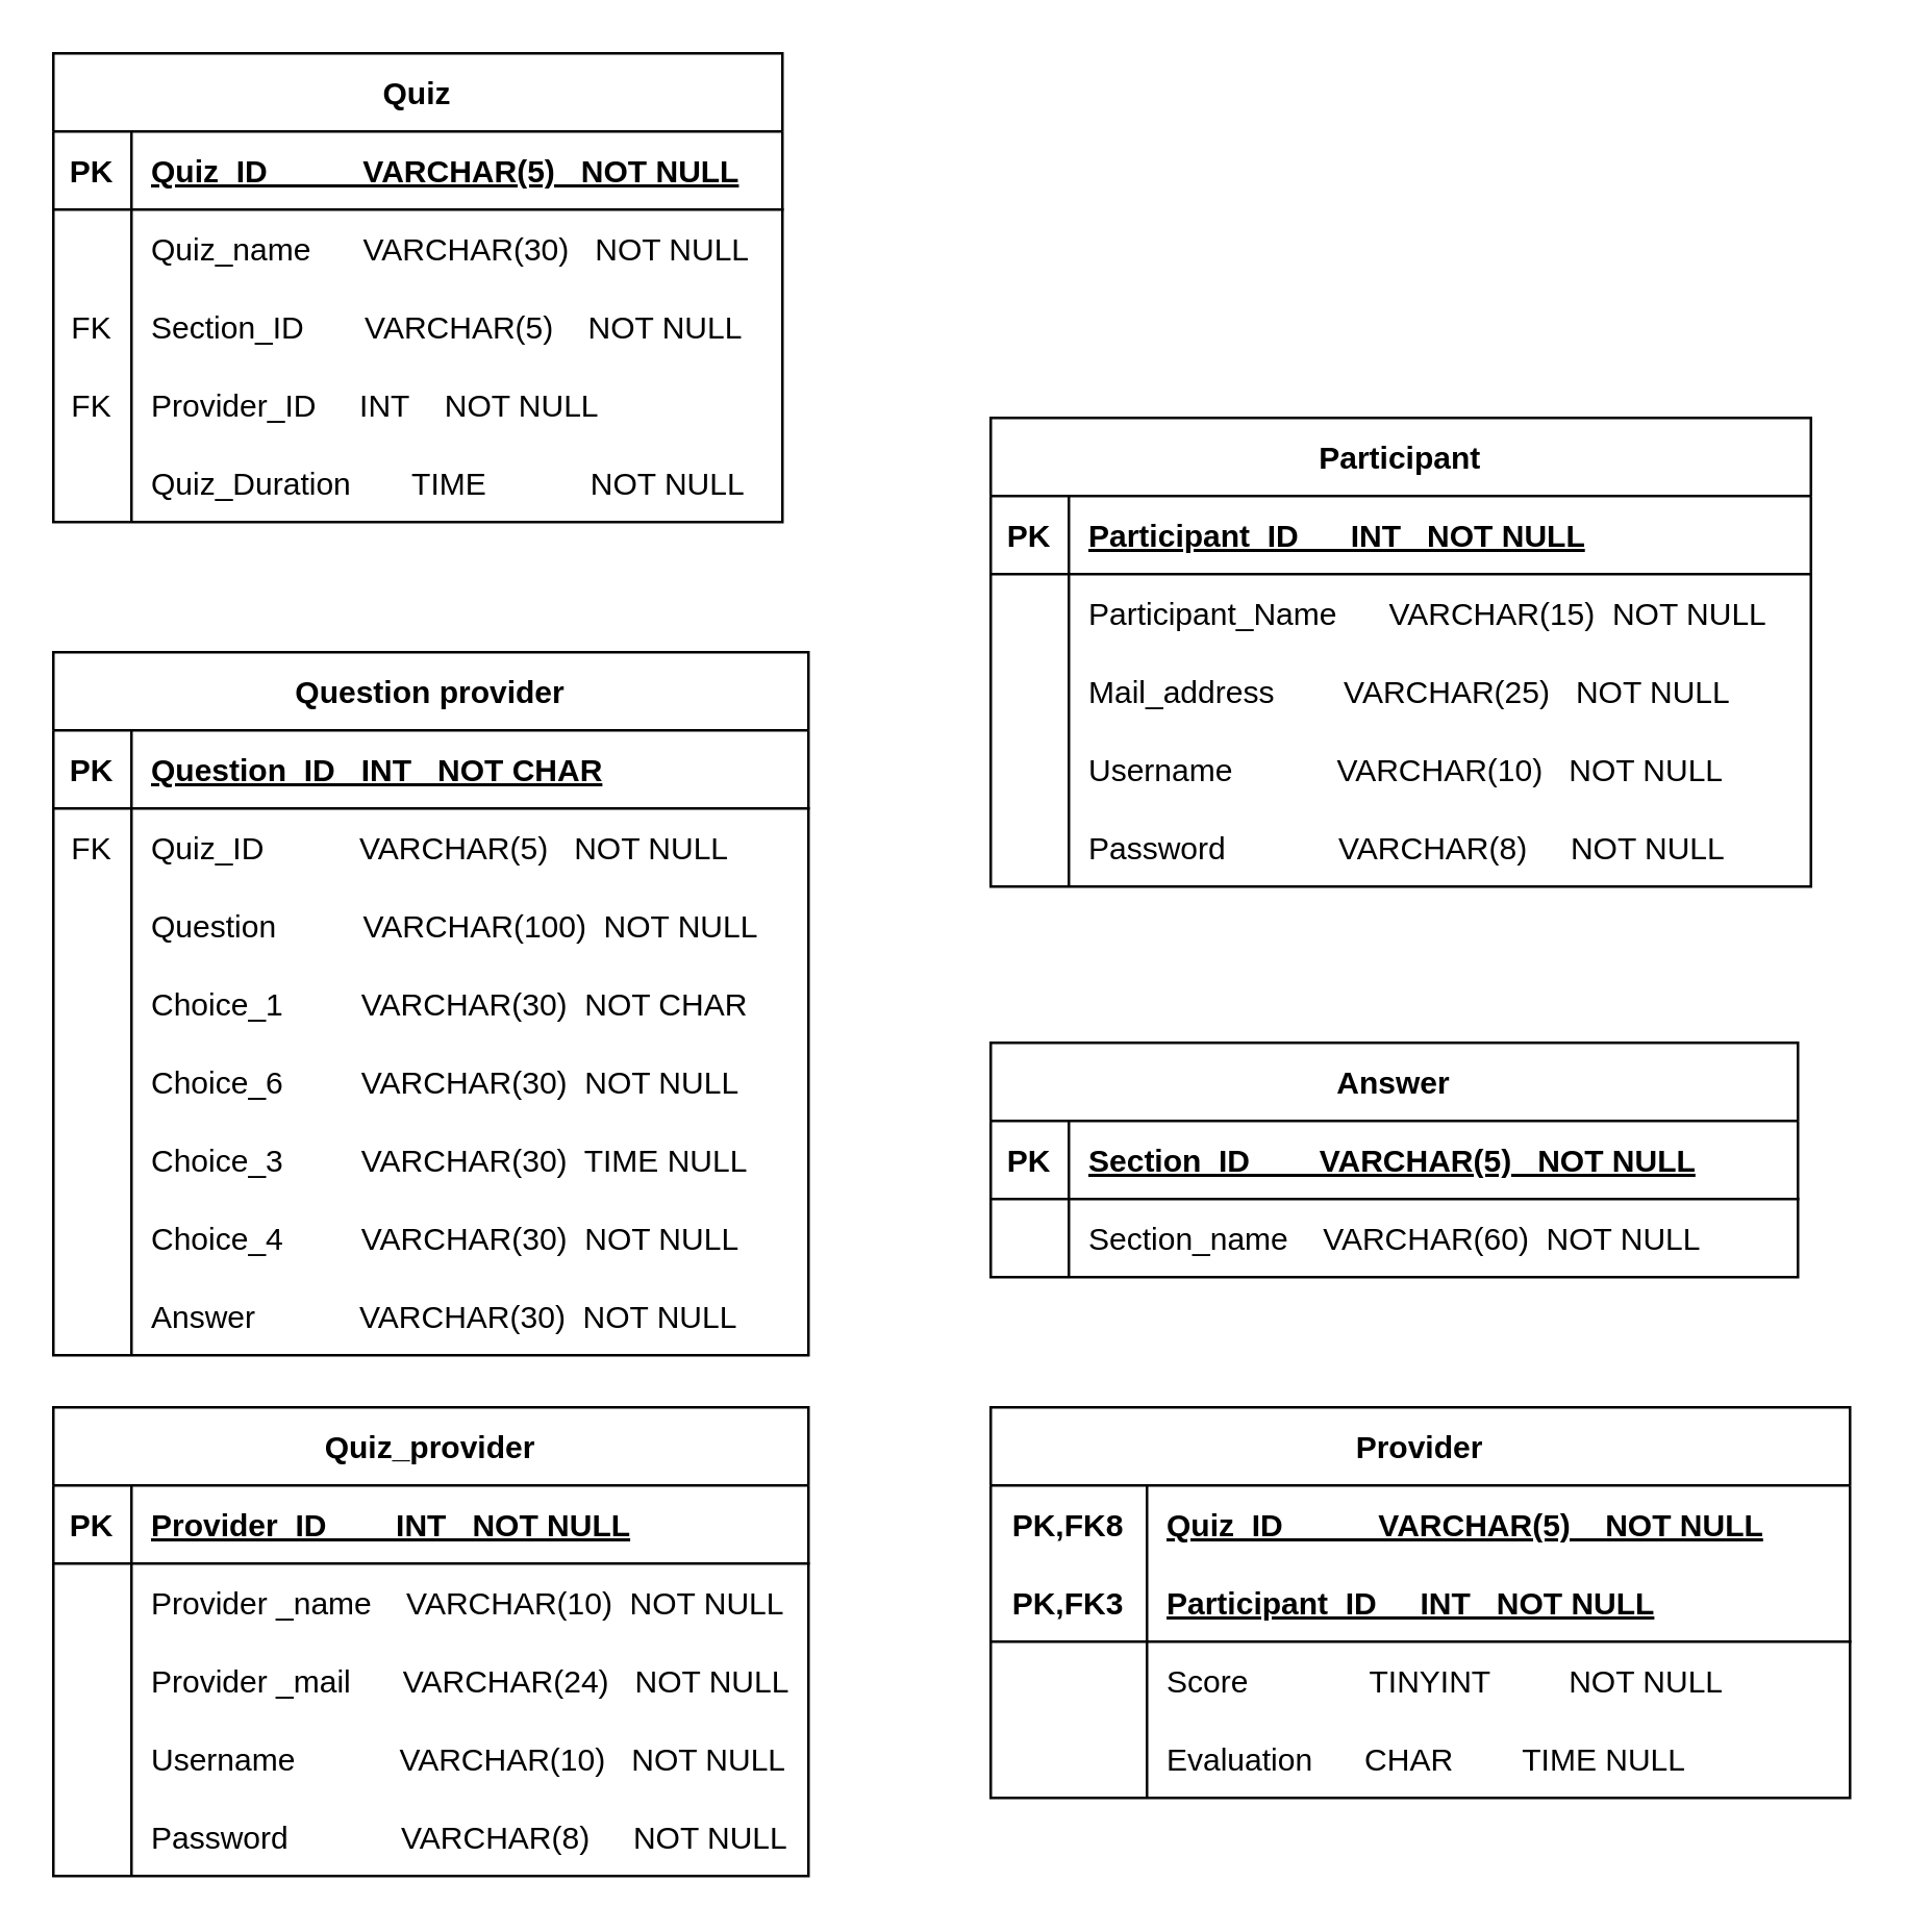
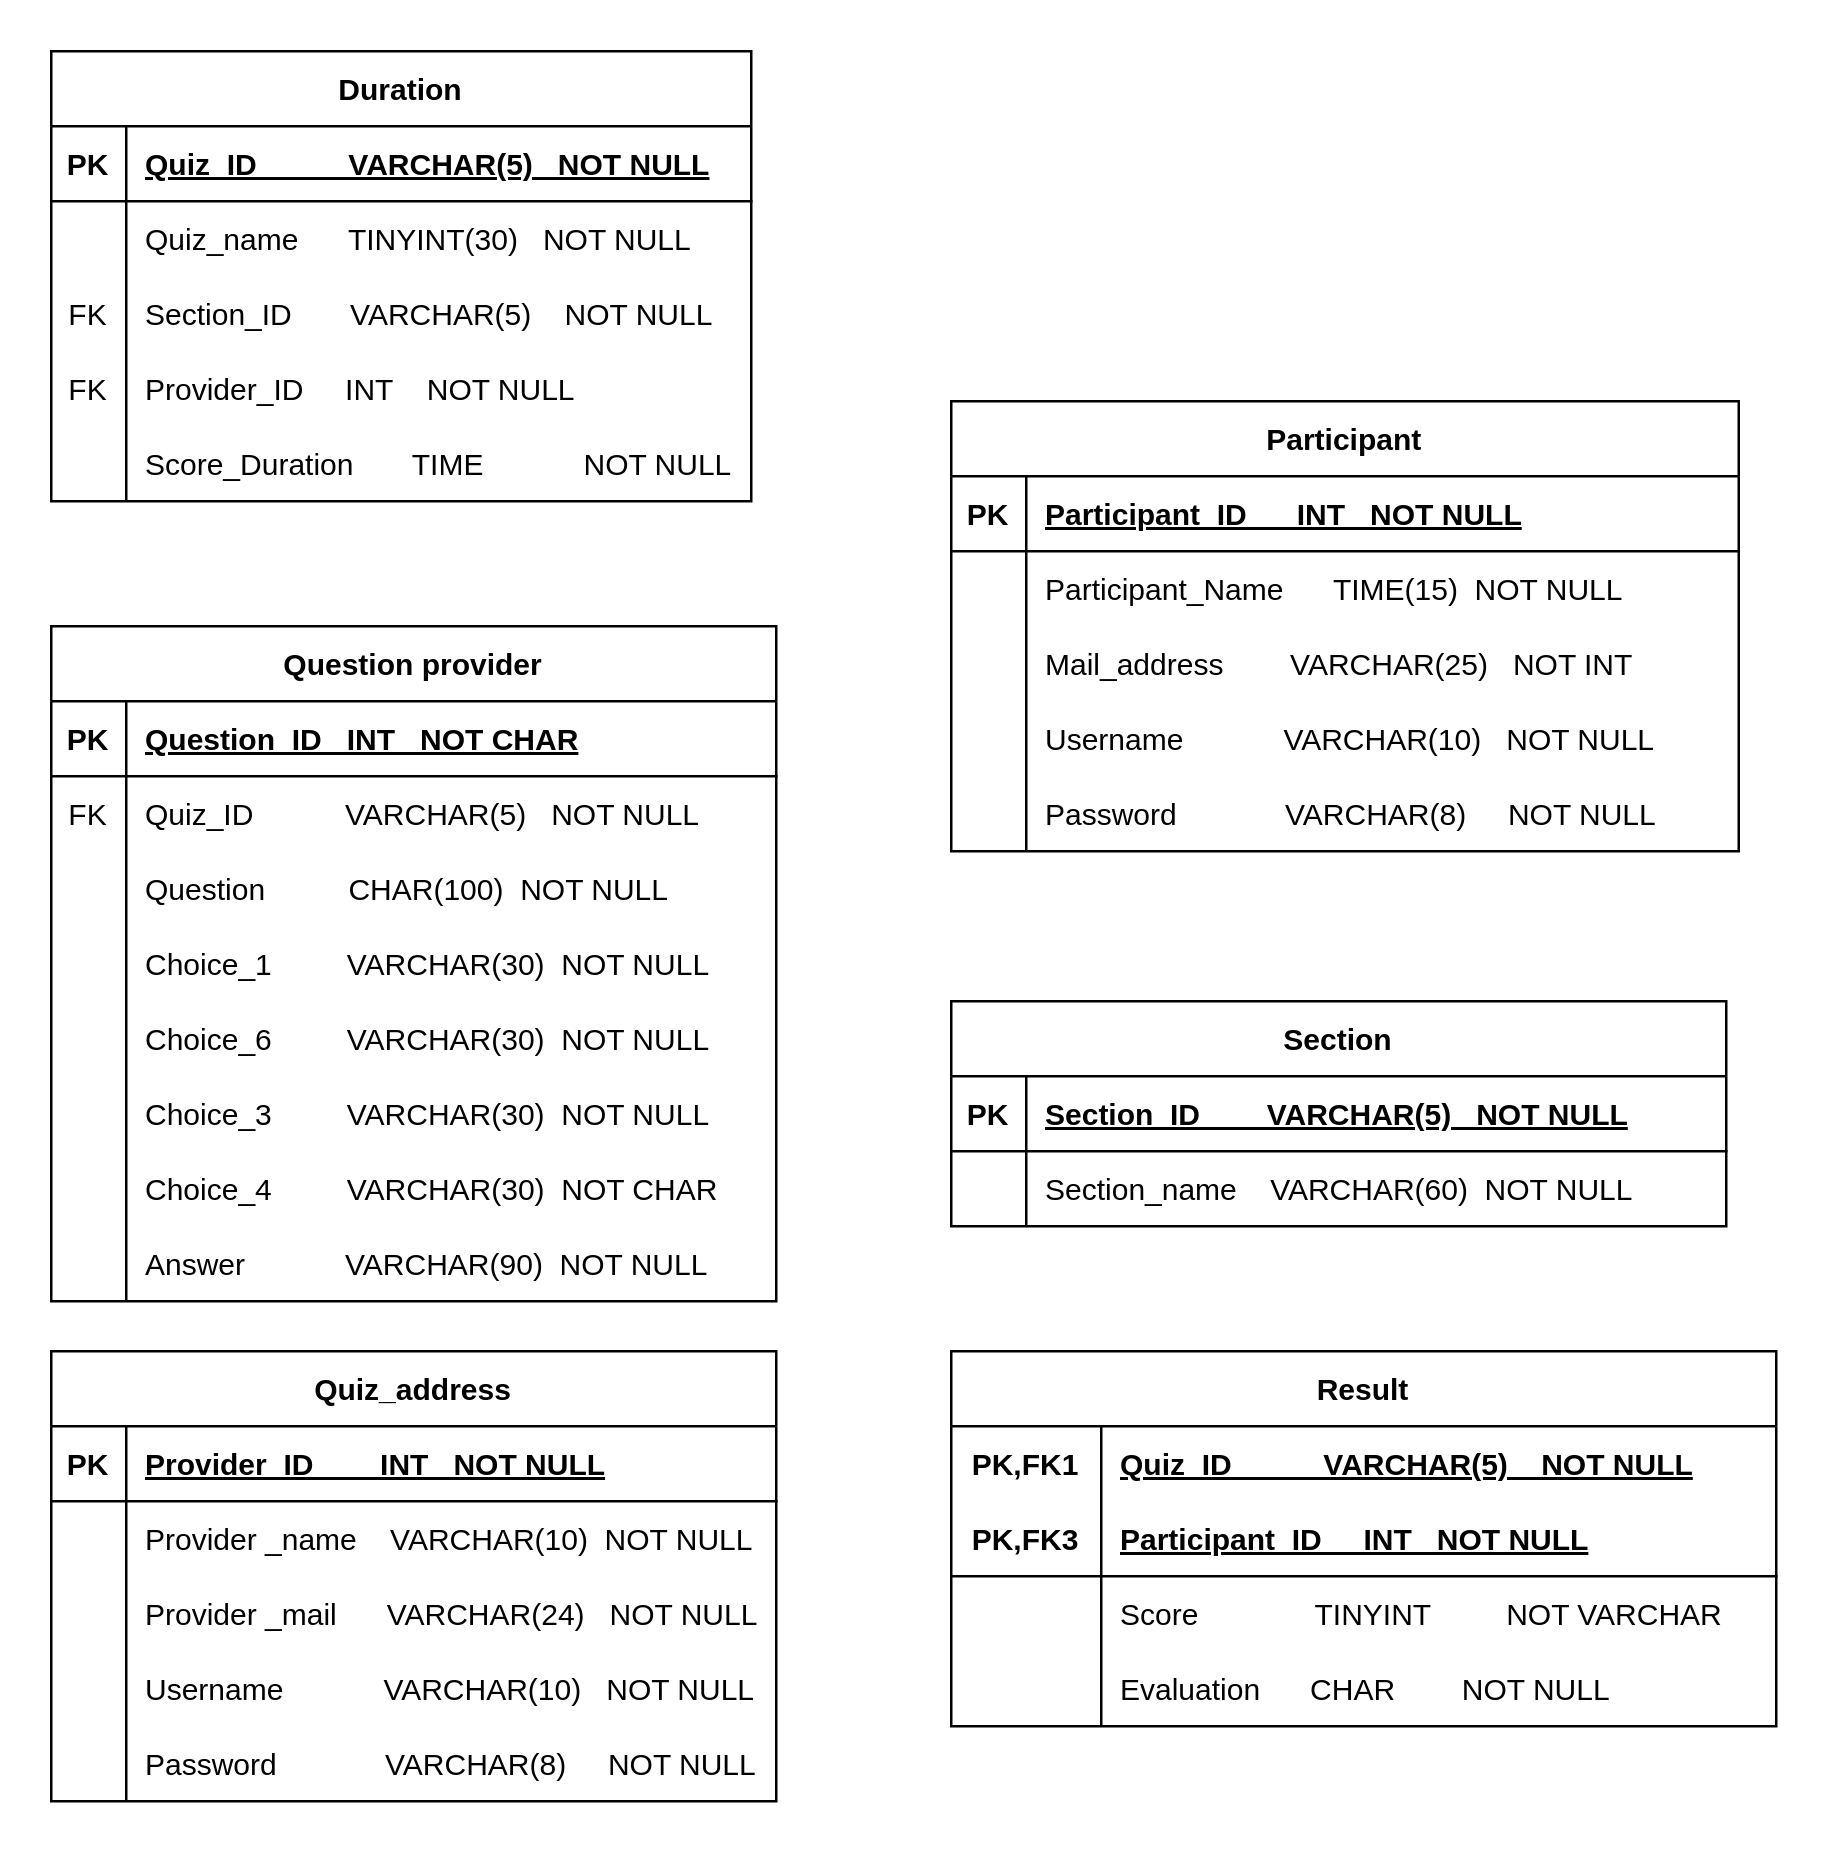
- <mxCell id="66" value="Quiz" style="shape=table;startSize=30;container=1;collapsible=1;childLayout=tableLayout;fixedRows=1;rowLines=0;fontStyle=1;align=center;resizeLast=1;" parent="1" vertex="1"><mxGeometry x="20" y="20" width="280" height="180" as="geometry" /></mxCell>
+ <mxCell id="66" value="Duration" style="shape=table;startSize=30;container=1;collapsible=1;childLayout=tableLayout;fixedRows=1;rowLines=0;fontStyle=1;align=center;resizeLast=1;" parent="1" vertex="1"><mxGeometry x="20" y="20" width="280" height="180" as="geometry" /></mxCell>
- <mxCell id="72" value="Quiz_name      VARCHAR(30)   NOT NULL" style="shape=partialRectangle;connectable=0;fillColor=none;top=0;left=0;bottom=0;right=0;align=left;spacingLeft=6;overflow=hidden;" parent="70" vertex="1"><mxGeometry x="30" width="250" height="30" as="geometry"><mxRectangle width="250" height="30" as="alternateBounds" /></mxGeometry></mxCell>
+ <mxCell id="72" value="Quiz_name      TINYINT(30)   NOT NULL" style="shape=partialRectangle;connectable=0;fillColor=none;top=0;left=0;bottom=0;right=0;align=left;spacingLeft=6;overflow=hidden;" parent="70" vertex="1"><mxGeometry x="30" width="250" height="30" as="geometry"><mxRectangle width="250" height="30" as="alternateBounds" /></mxGeometry></mxCell>
- <mxCell id="81" value="Quiz_Duration       TIME            NOT NULL      " style="shape=partialRectangle;connectable=0;fillColor=none;top=0;left=0;bottom=0;right=0;align=left;spacingLeft=6;overflow=hidden;" parent="79" vertex="1"><mxGeometry x="30" width="250" height="30" as="geometry"><mxRectangle width="250" height="30" as="alternateBounds" /></mxGeometry></mxCell>
+ <mxCell id="81" value="Score_Duration       TIME            NOT NULL      " style="shape=partialRectangle;connectable=0;fillColor=none;top=0;left=0;bottom=0;right=0;align=left;spacingLeft=6;overflow=hidden;" parent="79" vertex="1"><mxGeometry x="30" width="250" height="30" as="geometry"><mxRectangle width="250" height="30" as="alternateBounds" /></mxGeometry></mxCell>
- <mxCell id="40" value="Participant_Name      VARCHAR(15)  NOT NULL" style="shape=partialRectangle;connectable=0;fillColor=none;top=0;left=0;bottom=0;right=0;align=left;spacingLeft=6;overflow=hidden;" parent="38" vertex="1"><mxGeometry x="30" width="285" height="30" as="geometry"><mxRectangle width="285" height="30" as="alternateBounds" /></mxGeometry></mxCell>
+ <mxCell id="40" value="Participant_Name      TIME(15)  NOT NULL" style="shape=partialRectangle;connectable=0;fillColor=none;top=0;left=0;bottom=0;right=0;align=left;spacingLeft=6;overflow=hidden;" parent="38" vertex="1"><mxGeometry x="30" width="285" height="30" as="geometry"><mxRectangle width="285" height="30" as="alternateBounds" /></mxGeometry></mxCell>
- <mxCell id="43" value="Mail_address        VARCHAR(25)   NOT NULL" style="shape=partialRectangle;connectable=0;fillColor=none;top=0;left=0;bottom=0;right=0;align=left;spacingLeft=6;overflow=hidden;" parent="41" vertex="1"><mxGeometry x="30" width="285" height="30" as="geometry"><mxRectangle width="285" height="30" as="alternateBounds" /></mxGeometry></mxCell>
+ <mxCell id="43" value="Mail_address        VARCHAR(25)   NOT INT" style="shape=partialRectangle;connectable=0;fillColor=none;top=0;left=0;bottom=0;right=0;align=left;spacingLeft=6;overflow=hidden;" parent="41" vertex="1"><mxGeometry x="30" width="285" height="30" as="geometry"><mxRectangle width="285" height="30" as="alternateBounds" /></mxGeometry></mxCell>
- <mxCell id="18" value="Question          VARCHAR(100)  NOT NULL" style="shape=partialRectangle;connectable=0;fillColor=none;top=0;left=0;bottom=0;right=0;align=left;spacingLeft=6;overflow=hidden;" parent="16" vertex="1"><mxGeometry x="30" width="260" height="30" as="geometry"><mxRectangle width="260" height="30" as="alternateBounds" /></mxGeometry></mxCell>
+ <mxCell id="18" value="Question          CHAR(100)  NOT NULL" style="shape=partialRectangle;connectable=0;fillColor=none;top=0;left=0;bottom=0;right=0;align=left;spacingLeft=6;overflow=hidden;" parent="16" vertex="1"><mxGeometry x="30" width="260" height="30" as="geometry"><mxRectangle width="260" height="30" as="alternateBounds" /></mxGeometry></mxCell>
- <mxCell id="21" value="Choice_1         VARCHAR(30)  NOT CHAR" style="shape=partialRectangle;connectable=0;fillColor=none;top=0;left=0;bottom=0;right=0;align=left;spacingLeft=6;overflow=hidden;" parent="19" vertex="1"><mxGeometry x="30" width="260" height="30" as="geometry"><mxRectangle width="260" height="30" as="alternateBounds" /></mxGeometry></mxCell>
+ <mxCell id="21" value="Choice_1         VARCHAR(30)  NOT NULL" style="shape=partialRectangle;connectable=0;fillColor=none;top=0;left=0;bottom=0;right=0;align=left;spacingLeft=6;overflow=hidden;" parent="19" vertex="1"><mxGeometry x="30" width="260" height="30" as="geometry"><mxRectangle width="260" height="30" as="alternateBounds" /></mxGeometry></mxCell>
- <mxCell id="2" value="Answer" style="shape=table;startSize=30;container=1;collapsible=1;childLayout=tableLayout;fixedRows=1;rowLines=0;fontStyle=1;align=center;resizeLast=1;" parent="1" vertex="1"><mxGeometry x="380" y="400" width="310" height="90" as="geometry" /></mxCell>
+ <mxCell id="2" value="Section" style="shape=table;startSize=30;container=1;collapsible=1;childLayout=tableLayout;fixedRows=1;rowLines=0;fontStyle=1;align=center;resizeLast=1;" parent="1" vertex="1"><mxGeometry x="380" y="400" width="310" height="90" as="geometry" /></mxCell>
- <mxCell id="27" value="Choice_3         VARCHAR(30)  TIME NULL" style="shape=partialRectangle;connectable=0;fillColor=none;top=0;left=0;bottom=0;right=0;align=left;spacingLeft=6;overflow=hidden;" parent="25" vertex="1"><mxGeometry x="30" width="260" height="30" as="geometry"><mxRectangle width="260" height="30" as="alternateBounds" /></mxGeometry></mxCell>
+ <mxCell id="27" value="Choice_3         VARCHAR(30)  NOT NULL" style="shape=partialRectangle;connectable=0;fillColor=none;top=0;left=0;bottom=0;right=0;align=left;spacingLeft=6;overflow=hidden;" parent="25" vertex="1"><mxGeometry x="30" width="260" height="30" as="geometry"><mxRectangle width="260" height="30" as="alternateBounds" /></mxGeometry></mxCell>
- <mxCell id="30" value="Choice_4         VARCHAR(30)  NOT NULL" style="shape=partialRectangle;connectable=0;fillColor=none;top=0;left=0;bottom=0;right=0;align=left;spacingLeft=6;overflow=hidden;" parent="28" vertex="1"><mxGeometry x="30" width="260" height="30" as="geometry"><mxRectangle width="260" height="30" as="alternateBounds" /></mxGeometry></mxCell>
+ <mxCell id="30" value="Choice_4         VARCHAR(30)  NOT CHAR" style="shape=partialRectangle;connectable=0;fillColor=none;top=0;left=0;bottom=0;right=0;align=left;spacingLeft=6;overflow=hidden;" parent="28" vertex="1"><mxGeometry x="30" width="260" height="30" as="geometry"><mxRectangle width="260" height="30" as="alternateBounds" /></mxGeometry></mxCell>
- <mxCell id="33" value="Answer            VARCHAR(30)  NOT NULL" style="shape=partialRectangle;connectable=0;fillColor=none;top=0;left=0;bottom=0;right=0;align=left;spacingLeft=6;overflow=hidden;" parent="31" vertex="1"><mxGeometry x="30" width="260" height="30" as="geometry"><mxRectangle width="260" height="30" as="alternateBounds" /></mxGeometry></mxCell>
+ <mxCell id="33" value="Answer            VARCHAR(90)  NOT NULL" style="shape=partialRectangle;connectable=0;fillColor=none;top=0;left=0;bottom=0;right=0;align=left;spacingLeft=6;overflow=hidden;" parent="31" vertex="1"><mxGeometry x="30" width="260" height="30" as="geometry"><mxRectangle width="260" height="30" as="alternateBounds" /></mxGeometry></mxCell>
- <mxCell id="50" value="Quiz_provider" style="shape=table;startSize=30;container=1;collapsible=1;childLayout=tableLayout;fixedRows=1;rowLines=0;fontStyle=1;align=center;resizeLast=1;" parent="1" vertex="1"><mxGeometry x="20" y="540" width="290" height="180" as="geometry" /></mxCell>
+ <mxCell id="50" value="Quiz_address" style="shape=table;startSize=30;container=1;collapsible=1;childLayout=tableLayout;fixedRows=1;rowLines=0;fontStyle=1;align=center;resizeLast=1;" parent="1" vertex="1"><mxGeometry x="20" y="540" width="290" height="180" as="geometry" /></mxCell>
- <mxCell id="82" value="Provider" style="shape=table;startSize=30;container=1;collapsible=1;childLayout=tableLayout;fixedRows=1;rowLines=0;fontStyle=1;align=center;resizeLast=1;" parent="1" vertex="1"><mxGeometry x="380" y="540" width="330" height="150" as="geometry" /></mxCell>
+ <mxCell id="82" value="Result" style="shape=table;startSize=30;container=1;collapsible=1;childLayout=tableLayout;fixedRows=1;rowLines=0;fontStyle=1;align=center;resizeLast=1;" parent="1" vertex="1"><mxGeometry x="380" y="540" width="330" height="150" as="geometry" /></mxCell>
- <mxCell id="84" value="PK,FK8" style="shape=partialRectangle;connectable=0;fillColor=none;top=0;left=0;bottom=0;right=0;fontStyle=1;overflow=hidden;" parent="83" vertex="1"><mxGeometry width="60" height="30" as="geometry"><mxRectangle width="60" height="30" as="alternateBounds" /></mxGeometry></mxCell>
+ <mxCell id="84" value="PK,FK1" style="shape=partialRectangle;connectable=0;fillColor=none;top=0;left=0;bottom=0;right=0;fontStyle=1;overflow=hidden;" parent="83" vertex="1"><mxGeometry width="60" height="30" as="geometry"><mxRectangle width="60" height="30" as="alternateBounds" /></mxGeometry></mxCell>
- <mxCell id="91" value="Score              TINYINT         NOT NULL" style="shape=partialRectangle;connectable=0;fillColor=none;top=0;left=0;bottom=0;right=0;align=left;spacingLeft=6;overflow=hidden;" parent="89" vertex="1"><mxGeometry x="60" width="270" height="30" as="geometry"><mxRectangle width="270" height="30" as="alternateBounds" /></mxGeometry></mxCell>
+ <mxCell id="91" value="Score              TINYINT         NOT VARCHAR" style="shape=partialRectangle;connectable=0;fillColor=none;top=0;left=0;bottom=0;right=0;align=left;spacingLeft=6;overflow=hidden;" parent="89" vertex="1"><mxGeometry x="60" width="270" height="30" as="geometry"><mxRectangle width="270" height="30" as="alternateBounds" /></mxGeometry></mxCell>
- <mxCell id="94" value="Evaluation      CHAR        TIME NULL" style="shape=partialRectangle;connectable=0;fillColor=none;top=0;left=0;bottom=0;right=0;align=left;spacingLeft=6;overflow=hidden;" parent="92" vertex="1"><mxGeometry x="60" width="270" height="30" as="geometry"><mxRectangle width="270" height="30" as="alternateBounds" /></mxGeometry></mxCell>
+ <mxCell id="94" value="Evaluation      CHAR        NOT NULL" style="shape=partialRectangle;connectable=0;fillColor=none;top=0;left=0;bottom=0;right=0;align=left;spacingLeft=6;overflow=hidden;" parent="92" vertex="1"><mxGeometry x="60" width="270" height="30" as="geometry"><mxRectangle width="270" height="30" as="alternateBounds" /></mxGeometry></mxCell>
